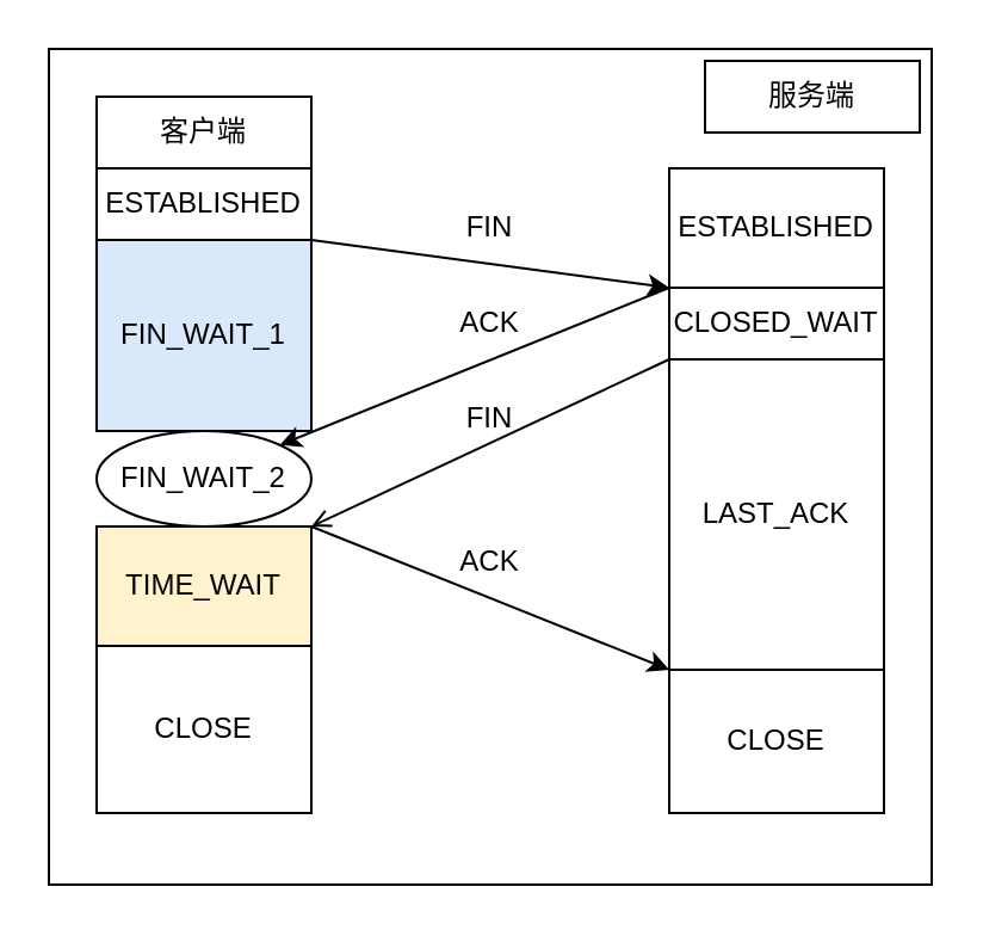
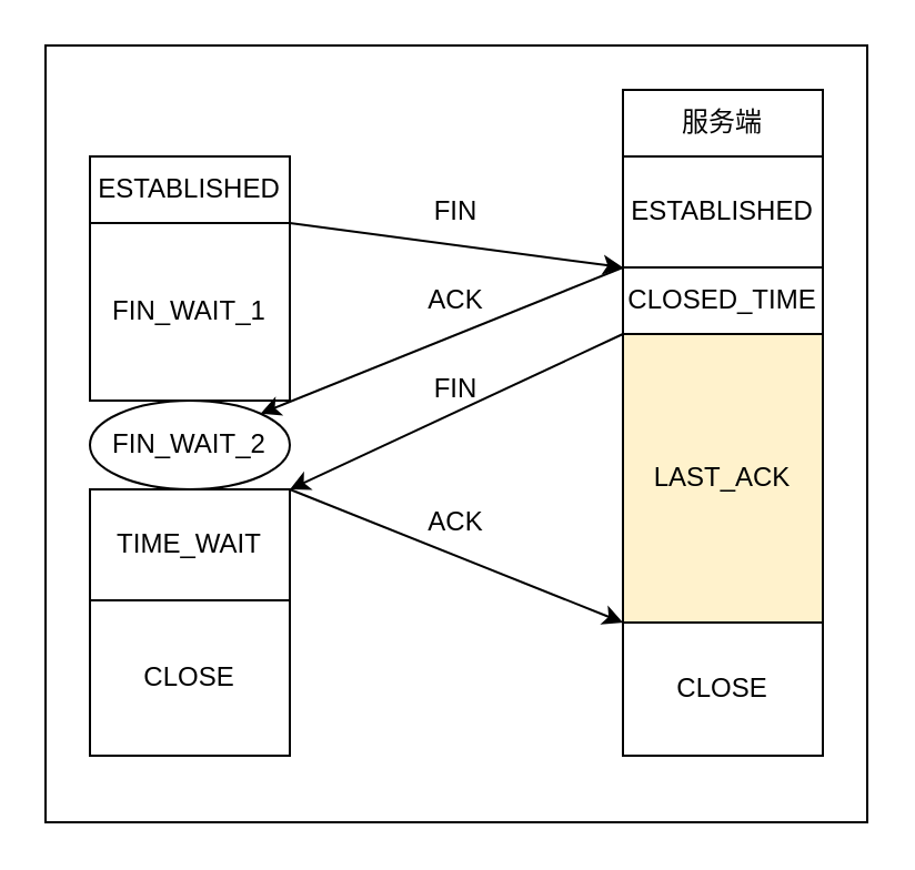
- <mxCell id="4" value="服务端" style="rounded=0;whiteSpace=wrap;html=1;" vertex="1" parent="1"><mxGeometry x="295" y="25" width="90" height="30" as="geometry" /></mxCell>
+ <mxCell id="4" value="服务端" style="rounded=0;whiteSpace=wrap;html=1;" vertex="1" parent="1"><mxGeometry x="280" y="40" width="90" height="30" as="geometry" /></mxCell>
- <mxCell id="3" value="客户端" style="rounded=0;whiteSpace=wrap;html=1;" vertex="1" parent="1"><mxGeometry x="40" y="40" width="90" height="30" as="geometry" /></mxCell>
- <mxCell id="9" value="CLOSED_WAIT" style="rounded=0;whiteSpace=wrap;html=1;" vertex="1" parent="1"><mxGeometry x="280" y="120" width="90" height="30" as="geometry" /></mxCell>
+ <mxCell id="9" value="CLOSED_TIME" style="rounded=0;whiteSpace=wrap;html=1;" vertex="1" parent="1"><mxGeometry x="280" y="120" width="90" height="30" as="geometry" /></mxCell>
- <mxCell id="7" value="FIN_WAIT_1" style="rounded=0;whiteSpace=wrap;html=1;fillColor=#dae8fc;" vertex="1" parent="1"><mxGeometry x="40" y="100" width="90" height="80" as="geometry" /></mxCell>
+ <mxCell id="7" value="FIN_WAIT_1" style="rounded=0;whiteSpace=wrap;html=1;" vertex="1" parent="1"><mxGeometry x="40" y="100" width="90" height="80" as="geometry" /></mxCell>
- <mxCell id="10" value="LAST_ACK" style="rounded=0;whiteSpace=wrap;html=1;" vertex="1" parent="1"><mxGeometry x="280" y="150" width="90" height="130" as="geometry" /></mxCell>
+ <mxCell id="10" value="LAST_ACK" style="rounded=0;whiteSpace=wrap;html=1;fillColor=#fff2cc;" vertex="1" parent="1"><mxGeometry x="280" y="150" width="90" height="130" as="geometry" /></mxCell>
- <mxCell id="16" value="" style="endArrow=open;html=1;rounded=0;exitX=0;exitY=0;exitDx=0;exitDy=0;entryX=1;entryY=0;entryDx=0;entryDy=0;" edge="1" parent="1" source="10" target="13"><mxGeometry width="50" height="50" relative="1" as="geometry"><mxPoint x="190" y="280" as="sourcePoint" /><mxPoint x="240" y="230" as="targetPoint" /></mxGeometry></mxCell>
+ <mxCell id="16" value="" style="endArrow=classic;html=1;rounded=0;exitX=0;exitY=0;exitDx=0;exitDy=0;entryX=1;entryY=0;entryDx=0;entryDy=0;" edge="1" parent="1" source="10" target="13"><mxGeometry width="50" height="50" relative="1" as="geometry"><mxPoint x="190" y="280" as="sourcePoint" /><mxPoint x="240" y="230" as="targetPoint" /></mxGeometry></mxCell>
- <mxCell id="13" value="TIME_WAIT" style="rounded=0;whiteSpace=wrap;html=1;fillColor=#fff2cc;" vertex="1" parent="1"><mxGeometry x="40" y="220" width="90" height="50" as="geometry" /></mxCell>
+ <mxCell id="13" value="TIME_WAIT" style="rounded=0;whiteSpace=wrap;html=1;" vertex="1" parent="1"><mxGeometry x="40" y="220" width="90" height="50" as="geometry" /></mxCell>
